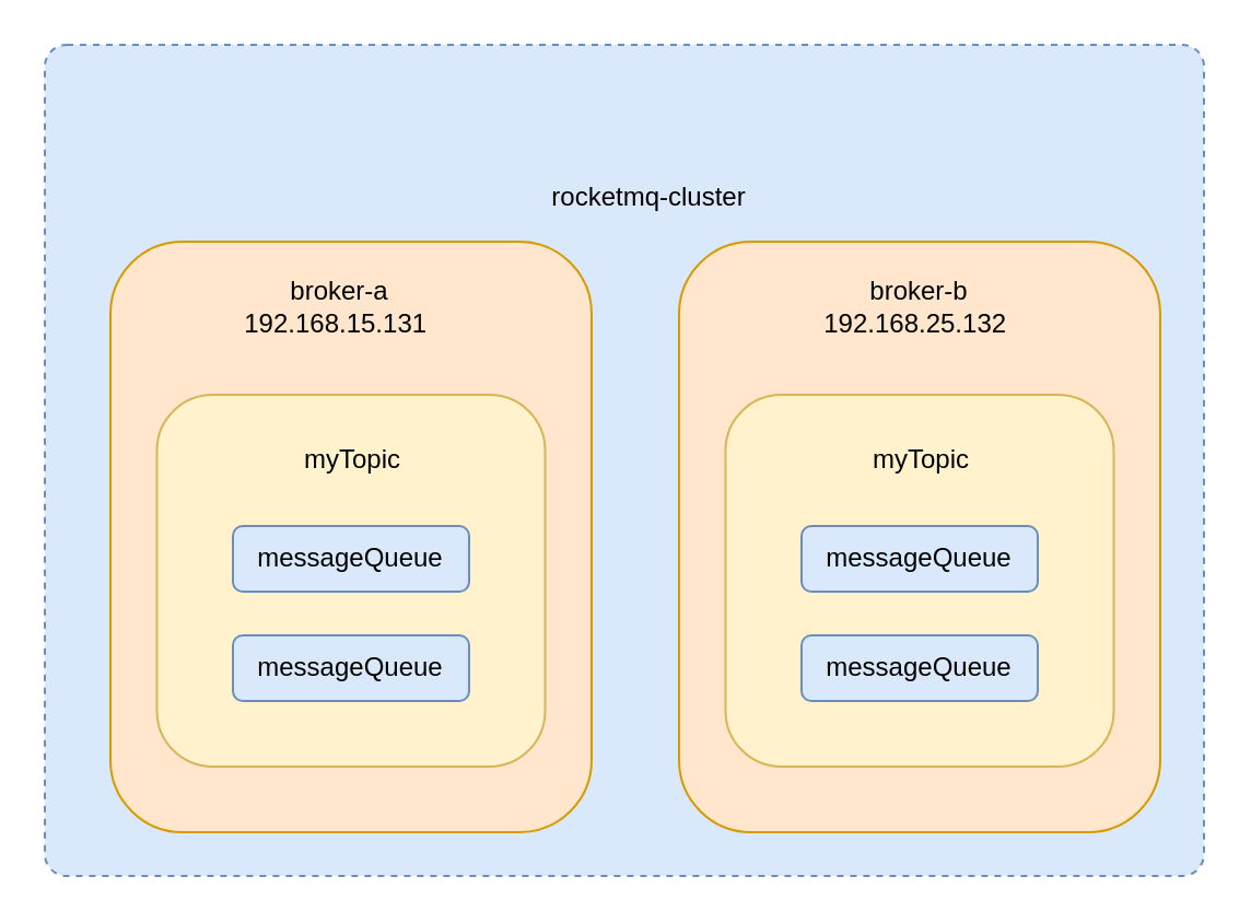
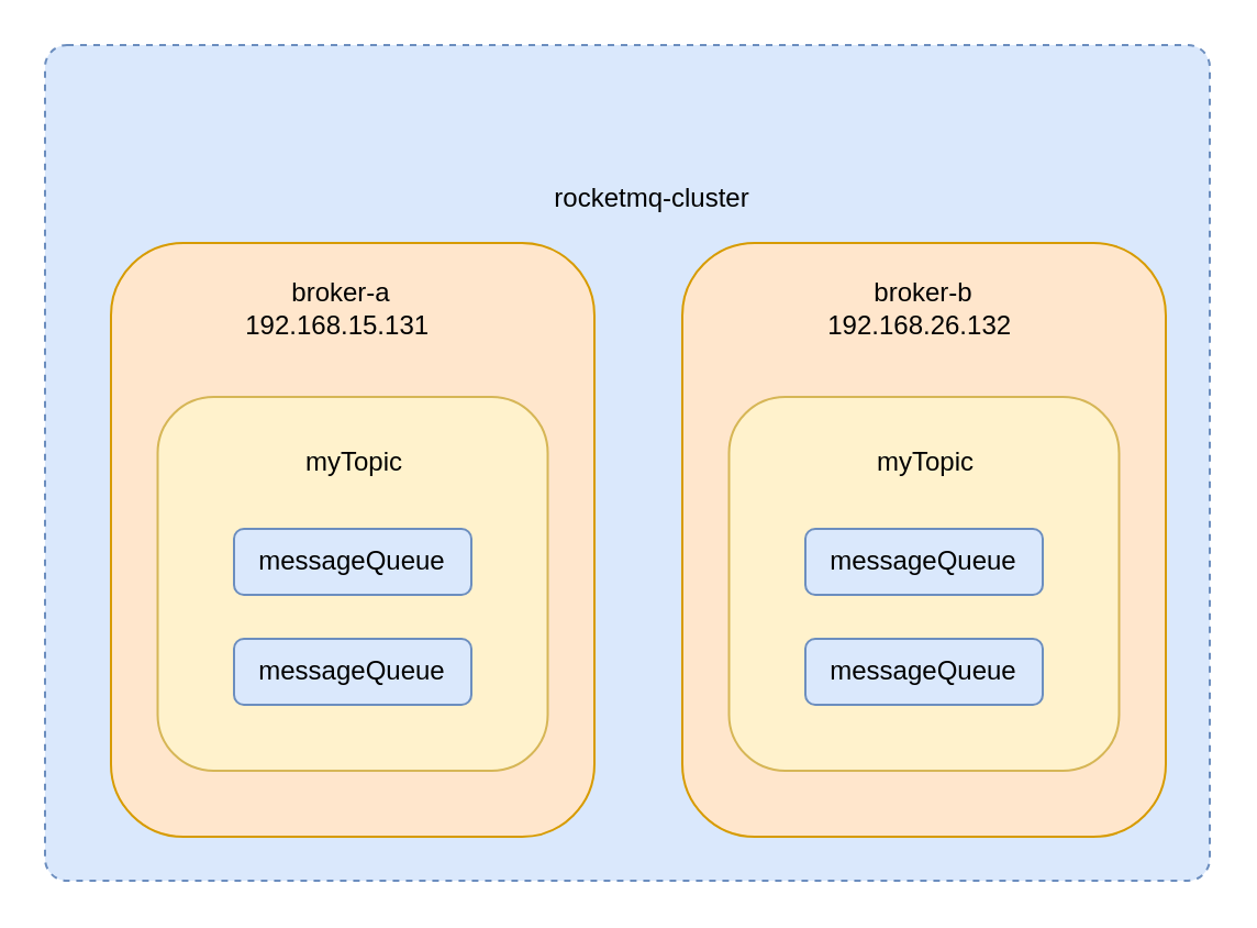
- <mxCell id="10" value="broker-b&lt;br&gt;192.168.25.132&amp;nbsp;" style="text;html=1;strokeColor=none;fillColor=none;align=center;verticalAlign=middle;whiteSpace=wrap;rounded=0;" parent="1" vertex="1"><mxGeometry x="377" y="130" width="86" height="20" as="geometry" /></mxCell>
+ <mxCell id="10" value="broker-b&lt;br&gt;192.168.26.132&amp;nbsp;" style="text;html=1;strokeColor=none;fillColor=none;align=center;verticalAlign=middle;whiteSpace=wrap;rounded=0;" parent="1" vertex="1"><mxGeometry x="377" y="130" width="86" height="20" as="geometry" /></mxCell>
